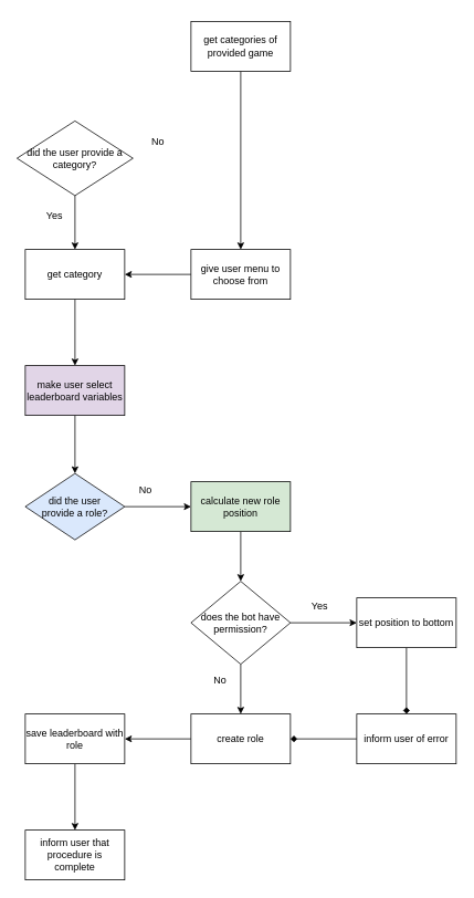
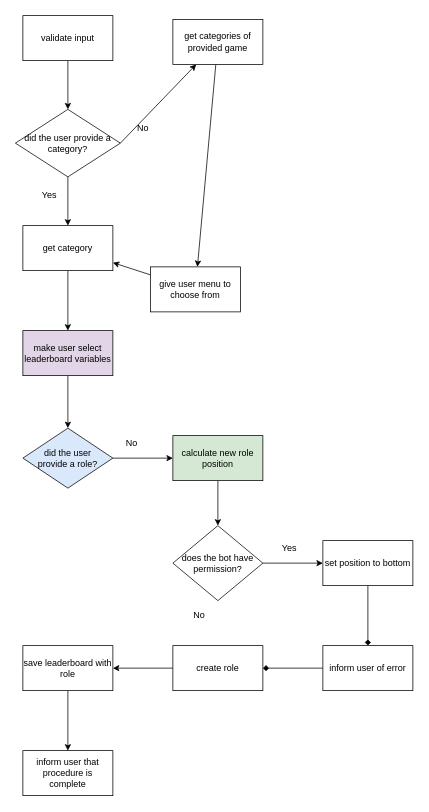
+ <mxCell id="3" value="validate input" style="whiteSpace=wrap;html=1;" vertex="1" parent="1"><mxGeometry x="30" y="20" width="120" height="60" as="geometry" /></mxCell>
+ <mxCell id="2" value="" style="edgeStyle=none;html=1;" edge="1" parent="1" source="3" target="14"><mxGeometry relative="1" as="geometry"><mxPoint x="90" y="140" as="targetPoint" /></mxGeometry></mxCell>
+ <mxCell id="4" value="" style="edgeStyle=none;html=1;exitX=1;exitY=0.5;exitDx=0;exitDy=0;" edge="1" parent="1" source="14" target="7"><mxGeometry relative="1" as="geometry"><mxPoint x="150" y="190" as="sourcePoint" /></mxGeometry></mxCell>
- <mxCell id="10" value="give user menu to choose from" style="whiteSpace=wrap;html=1;" vertex="1" parent="1"><mxGeometry x="230" y="300" width="120" height="60" as="geometry" /></mxCell>
+ <mxCell id="10" value="give user menu to choose from" style="whiteSpace=wrap;html=1;" vertex="1" parent="1"><mxGeometry x="200" y="355" width="120" height="60" as="geometry" /></mxCell>
- <mxCell id="22" value="" style="edgeStyle=none;html=1;" edge="1" parent="1" source="23" target="31"><mxGeometry relative="1" as="geometry" /></mxCell>
